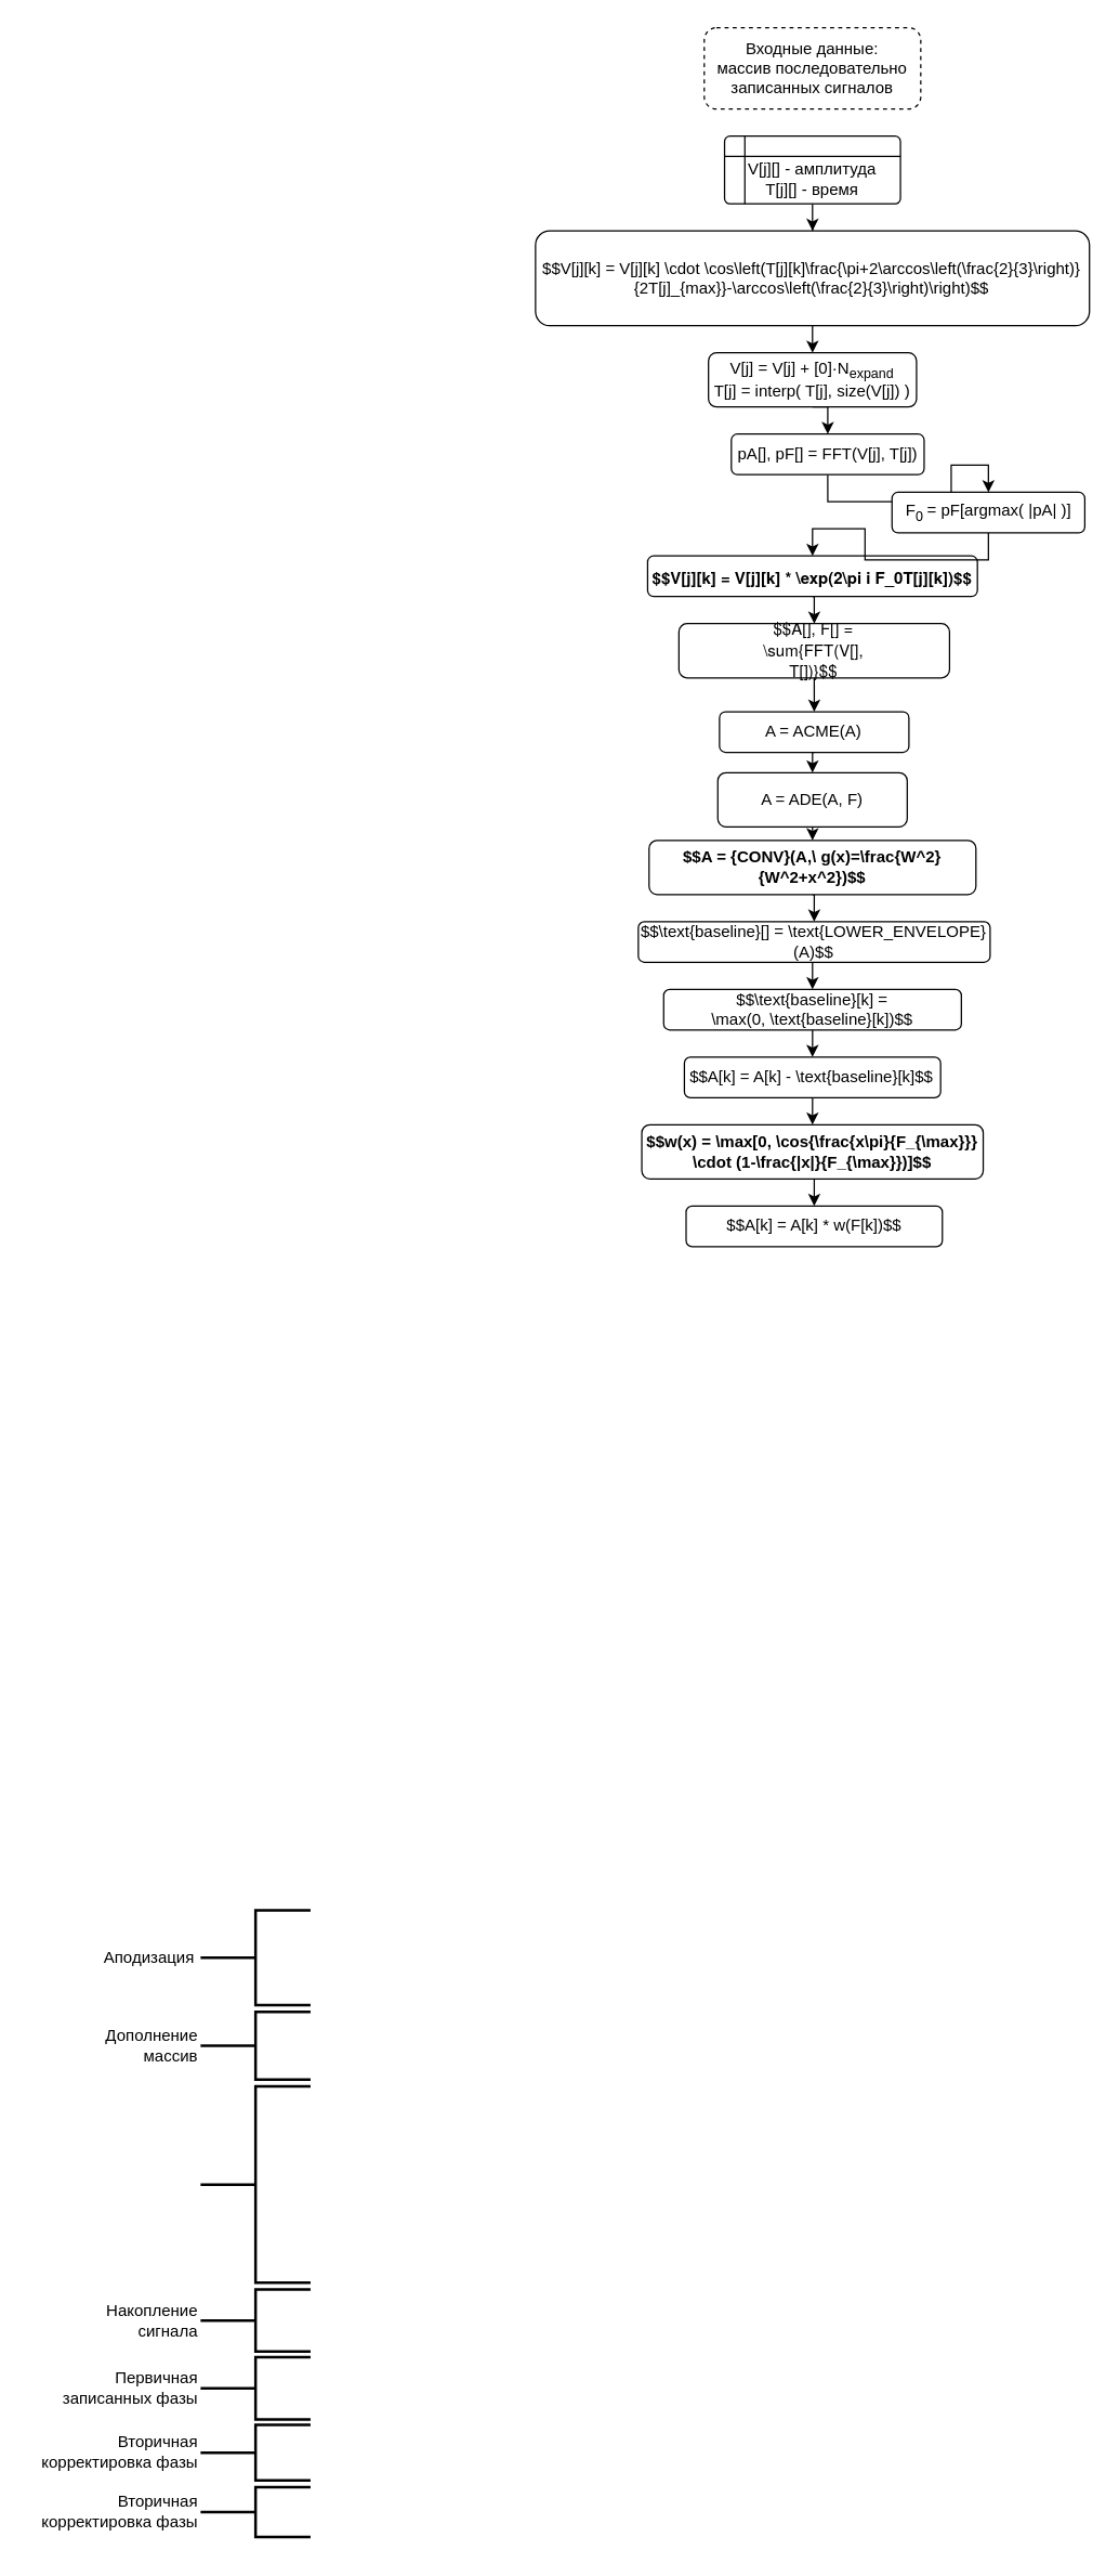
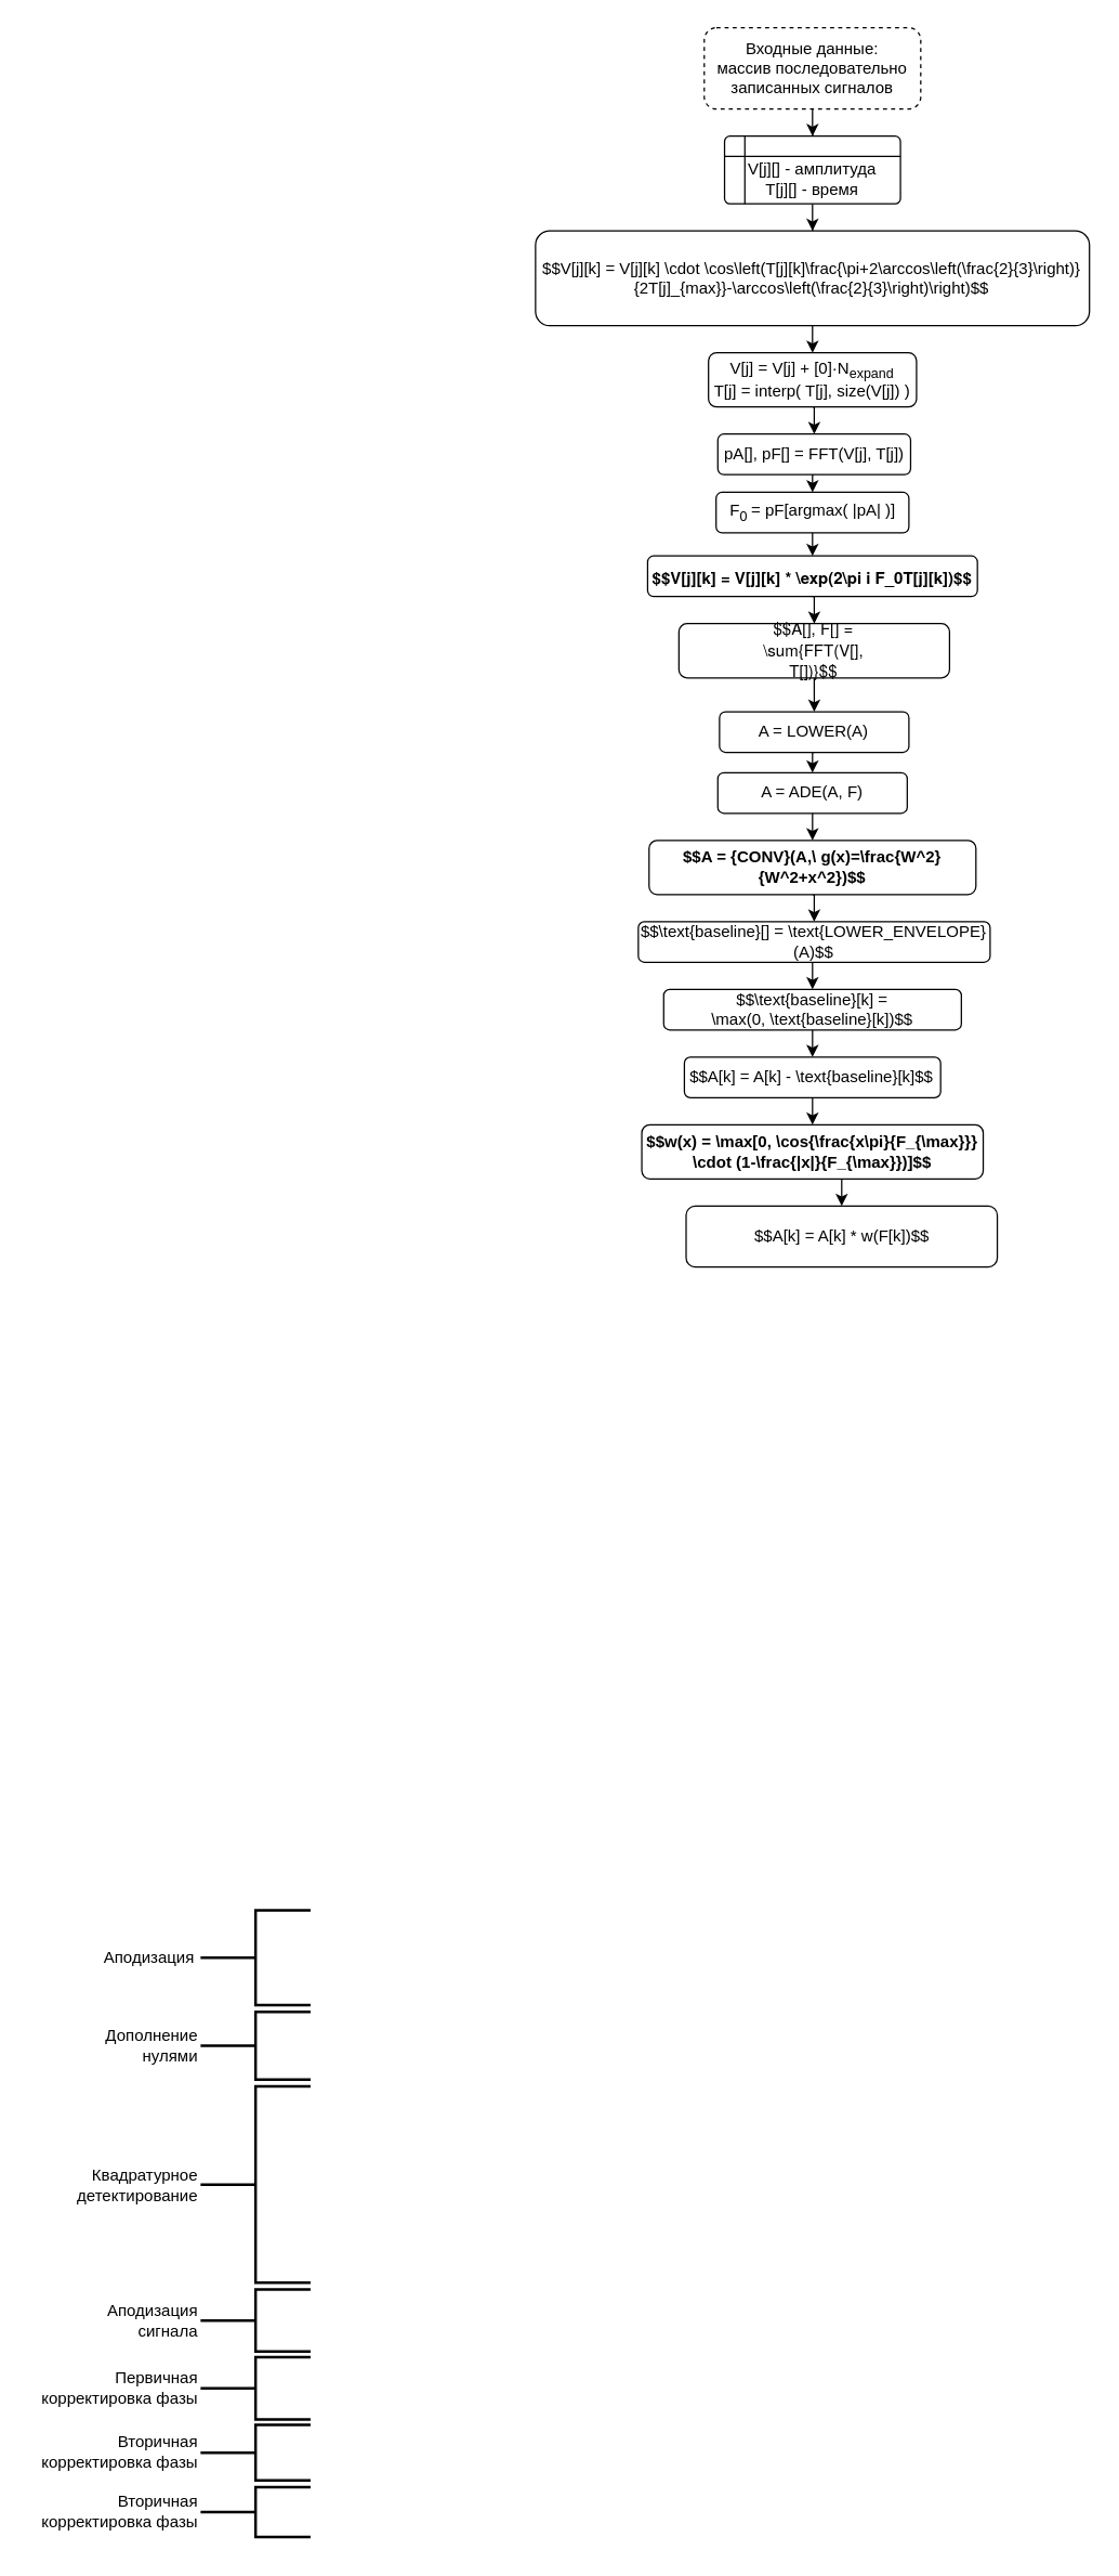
+ <mxCell id="2" value="" style="edgeStyle=orthogonalEdgeStyle;rounded=0;orthogonalLoop=1;jettySize=auto;html=1;" edge="1" parent="1" source="3" target="5"><mxGeometry relative="1" as="geometry" /></mxCell>
- <mxCell id="19" value="pA[], pF[] = FFT(V[j], T[j])" style="rounded=1;whiteSpace=wrap;html=1;strokeWidth=1;" vertex="1" parent="1"><mxGeometry x="540.01" y="320" width="142.5" height="30" as="geometry" /></mxCell>
+ <mxCell id="19" value="pA[], pF[] = FFT(V[j], T[j])" style="rounded=1;whiteSpace=wrap;html=1;strokeWidth=1;" vertex="1" parent="1"><mxGeometry x="530.01" y="320" width="142.5" height="30" as="geometry" /></mxCell>
- <mxCell id="18" value="F&lt;sub&gt;0&amp;nbsp;&lt;/sub&gt;= pF[argmax( |pA| )]" style="rounded=1;whiteSpace=wrap;html=1;strokeWidth=1;" vertex="1" parent="1"><mxGeometry x="658.75" y="363" width="142.5" height="30" as="geometry" /></mxCell>
+ <mxCell id="18" value="F&lt;sub&gt;0&amp;nbsp;&lt;/sub&gt;= pF[argmax( |pA| )]" style="rounded=1;whiteSpace=wrap;html=1;strokeWidth=1;" vertex="1" parent="1"><mxGeometry x="528.75" y="363" width="142.5" height="30" as="geometry" /></mxCell>
- <mxCell id="29" value="A = ACME(A)" style="rounded=1;whiteSpace=wrap;html=1;strokeWidth=1;" vertex="1" parent="1"><mxGeometry x="531.26" y="525" width="140" height="30" as="geometry" /></mxCell>
+ <mxCell id="29" value="A = LOWER(A)" style="rounded=1;whiteSpace=wrap;html=1;strokeWidth=1;" vertex="1" parent="1"><mxGeometry x="531.26" y="525" width="140" height="30" as="geometry" /></mxCell>
- <mxCell id="34" value="A = ADE(A, F)" style="rounded=1;whiteSpace=wrap;html=1;strokeWidth=1;" vertex="1" parent="1"><mxGeometry x="530.01" y="570" width="140" height="40" as="geometry" /></mxCell>
+ <mxCell id="34" value="A = ADE(A, F)" style="rounded=1;whiteSpace=wrap;html=1;strokeWidth=1;" vertex="1" parent="1"><mxGeometry x="530.01" y="570" width="140" height="30" as="geometry" /></mxCell>
- <mxCell id="51" value="$$A[k] = A[k] * w(F[k])$$" style="rounded=1;whiteSpace=wrap;html=1;strokeWidth=1;" vertex="1" parent="1"><mxGeometry x="506.58" y="890" width="189.38" height="30" as="geometry" /></mxCell>
+ <mxCell id="51" value="$$A[k] = A[k] * w(F[k])$$" style="rounded=1;whiteSpace=wrap;html=1;strokeWidth=1;" vertex="1" parent="1"><mxGeometry x="506.58" y="890" width="230" height="45" as="geometry" /></mxCell>
- <mxCell id="16" value="Дополнение массив" style="text;html=1;strokeColor=none;fillColor=none;align=right;verticalAlign=middle;whiteSpace=wrap;rounded=0;" vertex="1" parent="14"><mxGeometry x="-22.25" y="6.31" width="80" height="37.39" as="geometry" /></mxCell>
+ <mxCell id="16" value="Дополнение нулями" style="text;html=1;strokeColor=none;fillColor=none;align=right;verticalAlign=middle;whiteSpace=wrap;rounded=0;" vertex="1" parent="14"><mxGeometry x="-22.25" y="6.31" width="80" height="37.39" as="geometry" /></mxCell>
+ <mxCell id="26" value="Квадратурное&lt;br&gt;детектирование" style="text;html=1;strokeColor=none;fillColor=none;align=right;verticalAlign=middle;whiteSpace=wrap;rounded=0;" vertex="1" parent="25"><mxGeometry y="50.5" width="107.75" height="45" as="geometry" /></mxCell>
- <mxCell id="24" value="Накопление сигнала" style="text;html=1;strokeColor=none;fillColor=none;align=right;verticalAlign=middle;whiteSpace=wrap;rounded=0;" vertex="1" parent="22"><mxGeometry x="-22.25" y="5.784" width="80" height="34.274" as="geometry" /></mxCell>
+ <mxCell id="24" value="Аподизация сигнала" style="text;html=1;strokeColor=none;fillColor=none;align=right;verticalAlign=middle;whiteSpace=wrap;rounded=0;" vertex="1" parent="22"><mxGeometry x="-22.25" y="5.784" width="80" height="34.274" as="geometry" /></mxCell>
- <mxCell id="32" value="Первичная записанных фазы" style="text;html=1;strokeColor=none;fillColor=none;align=right;verticalAlign=middle;whiteSpace=wrap;rounded=0;" vertex="1" parent="30"><mxGeometry x="-70" y="5.78" width="127.75" height="34.27" as="geometry" /></mxCell>
+ <mxCell id="32" value="Первичная корректировка фазы" style="text;html=1;strokeColor=none;fillColor=none;align=right;verticalAlign=middle;whiteSpace=wrap;rounded=0;" vertex="1" parent="30"><mxGeometry x="-70" y="5.78" width="127.75" height="34.27" as="geometry" /></mxCell>
